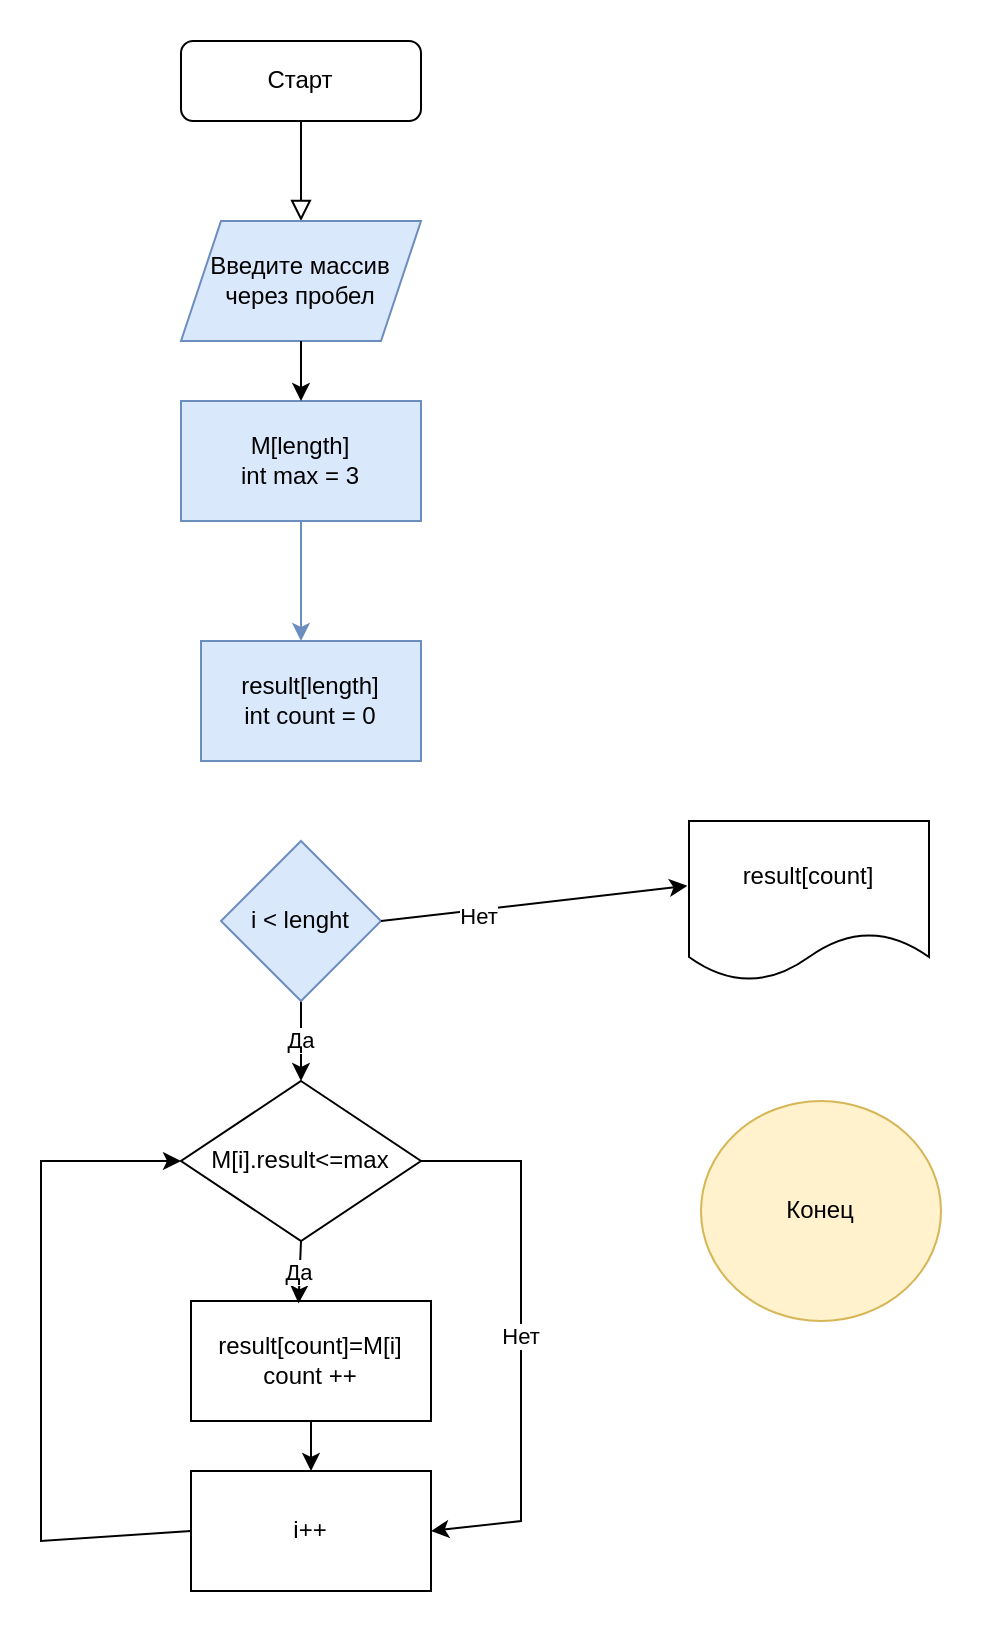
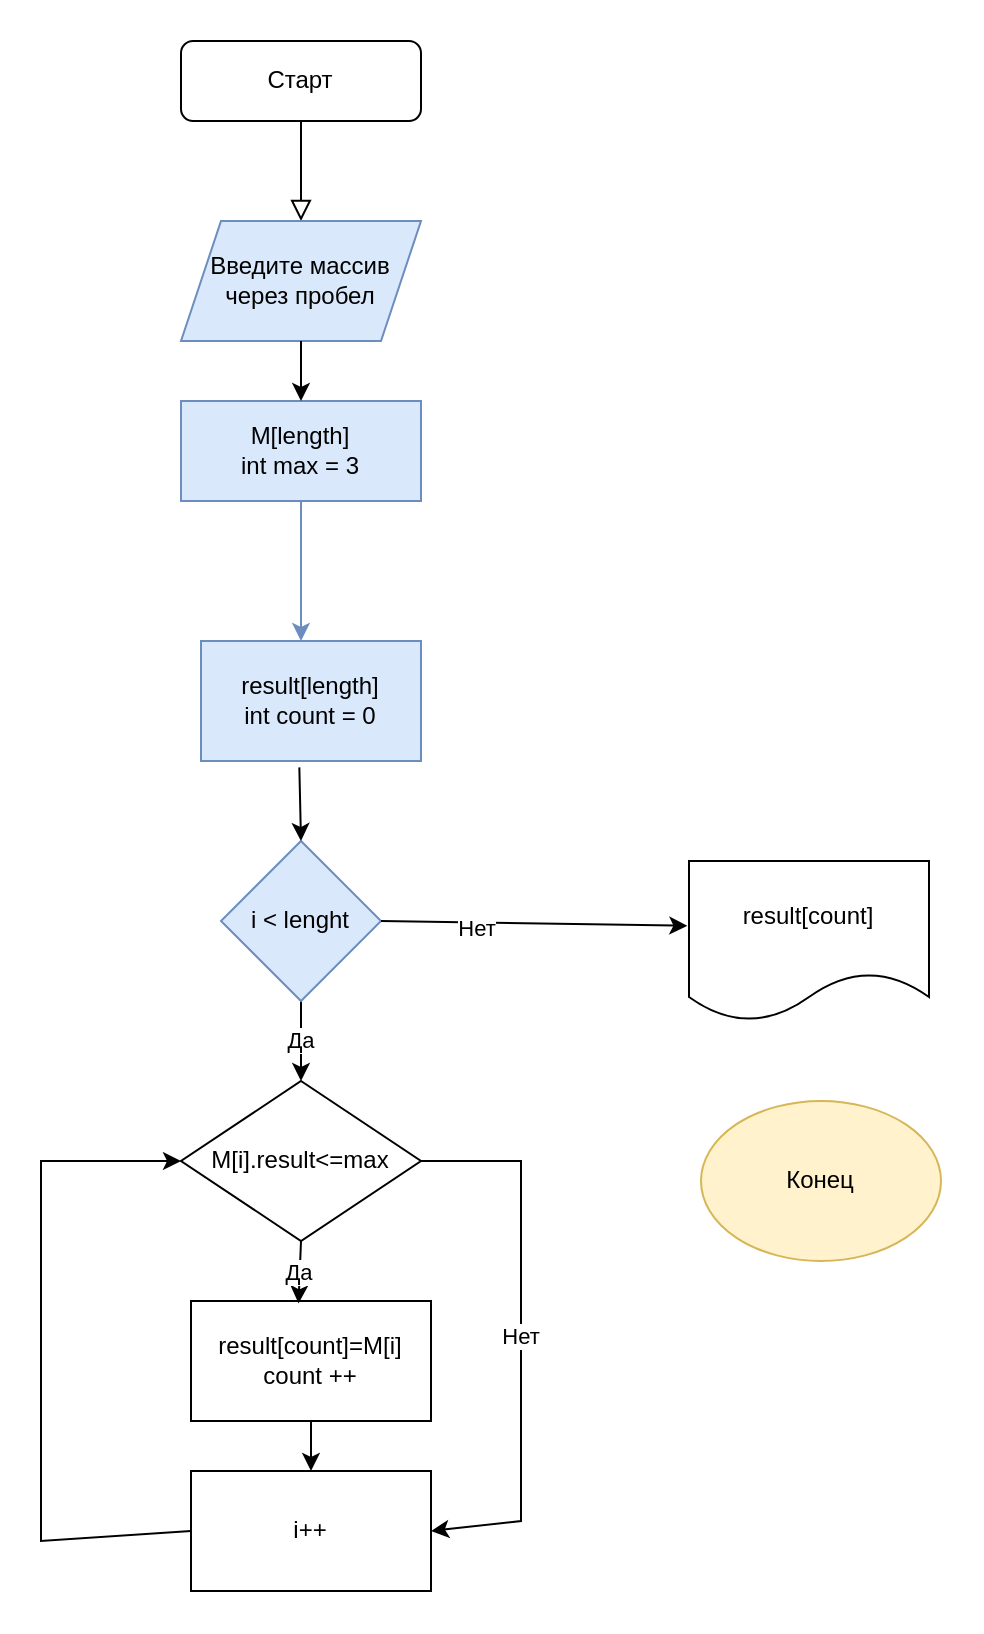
- <mxCell id="6" value="M[length]&lt;br&gt;int max = 3" style="rounded=0;whiteSpace=wrap;html=1;fillColor=#dae8fc;strokeColor=#6c8ebf;" vertex="1" parent="1"><mxGeometry x="90" y="200" width="120" height="60" as="geometry" /></mxCell>
+ <mxCell id="6" value="M[length]&lt;br&gt;int max = 3" style="rounded=0;whiteSpace=wrap;html=1;fillColor=#dae8fc;strokeColor=#6c8ebf;" vertex="1" parent="1"><mxGeometry x="90" y="200" width="120" height="50" as="geometry" /></mxCell>
+ <mxCell id="13" value="" style="endArrow=classic;html=1;rounded=0;exitX=0.447;exitY=1.053;exitDx=0;exitDy=0;exitPerimeter=0;entryX=0.5;entryY=0;entryDx=0;entryDy=0;" edge="1" parent="1" source="12" target="8"><mxGeometry width="50" height="50" relative="1" as="geometry"><mxPoint x="320" y="590" as="sourcePoint" /><mxPoint x="370" y="540" as="targetPoint" /></mxGeometry></mxCell>
- <mxCell id="9" value="result[count]" style="shape=document;whiteSpace=wrap;html=1;boundedLbl=1;" vertex="1" parent="1"><mxGeometry x="344" y="410" width="120" height="80" as="geometry" /></mxCell>
+ <mxCell id="9" value="result[count]" style="shape=document;whiteSpace=wrap;html=1;boundedLbl=1;" vertex="1" parent="1"><mxGeometry x="344" y="430" width="120" height="80" as="geometry" /></mxCell>
- <mxCell id="10" value="Конец" style="ellipse;whiteSpace=wrap;html=1;fillColor=#fff2cc;strokeColor=#d6b656;" vertex="1" parent="1"><mxGeometry x="350" y="550" width="120" height="110" as="geometry" /></mxCell>
+ <mxCell id="10" value="Конец" style="ellipse;whiteSpace=wrap;html=1;fillColor=#fff2cc;strokeColor=#d6b656;" vertex="1" parent="1"><mxGeometry x="350" y="550" width="120" height="80" as="geometry" /></mxCell>
